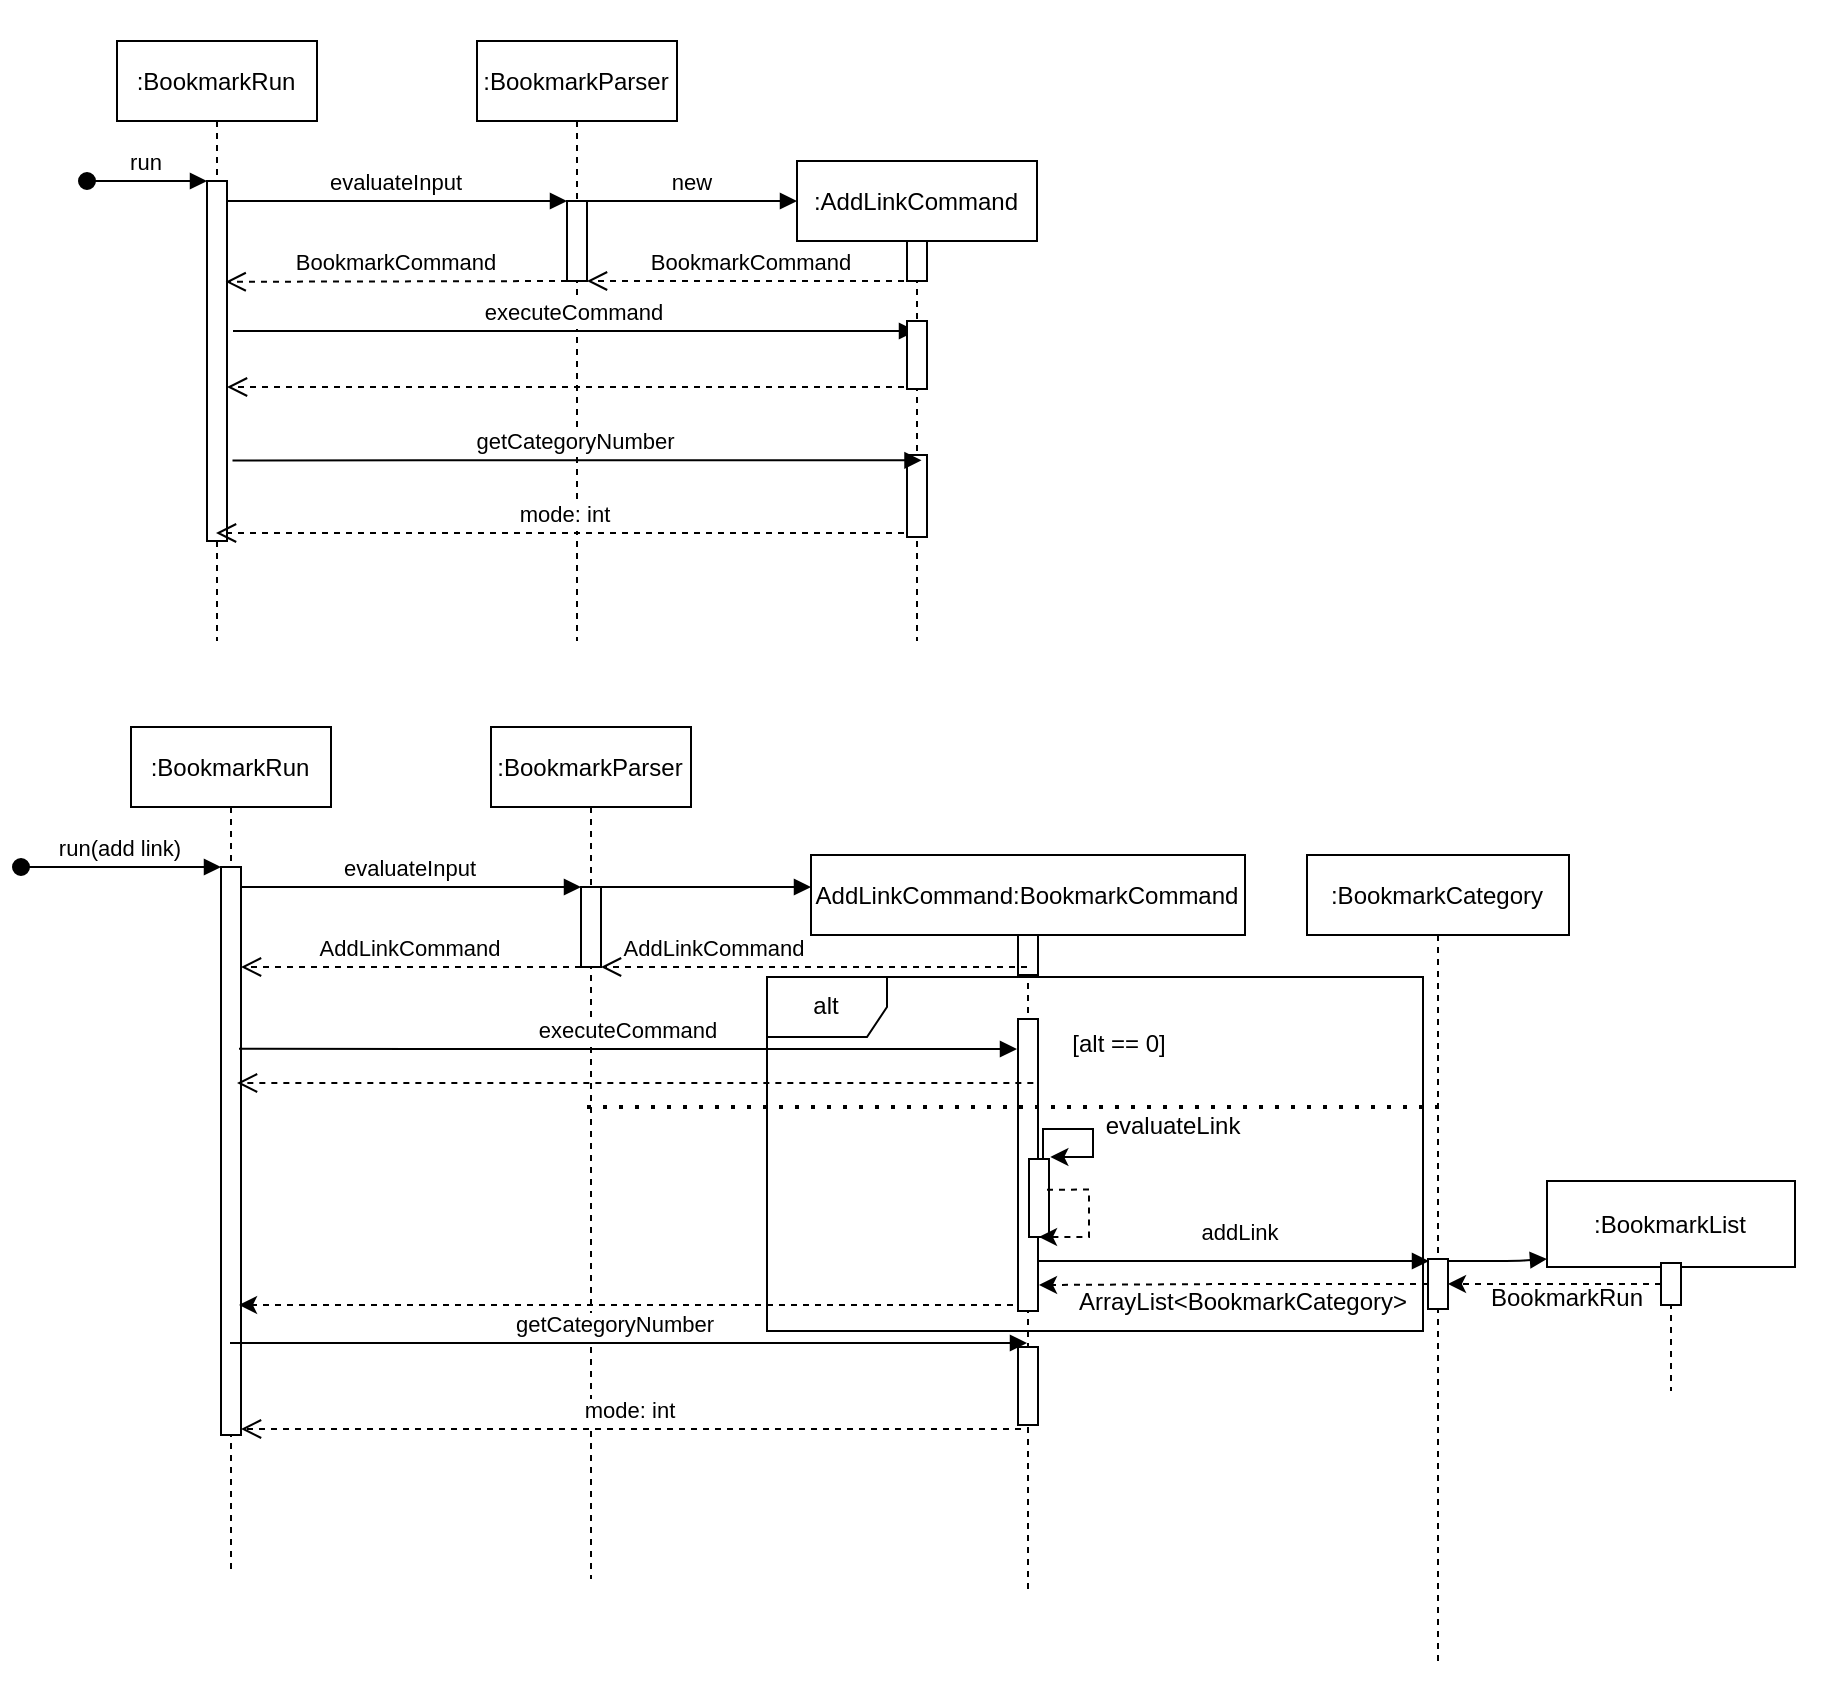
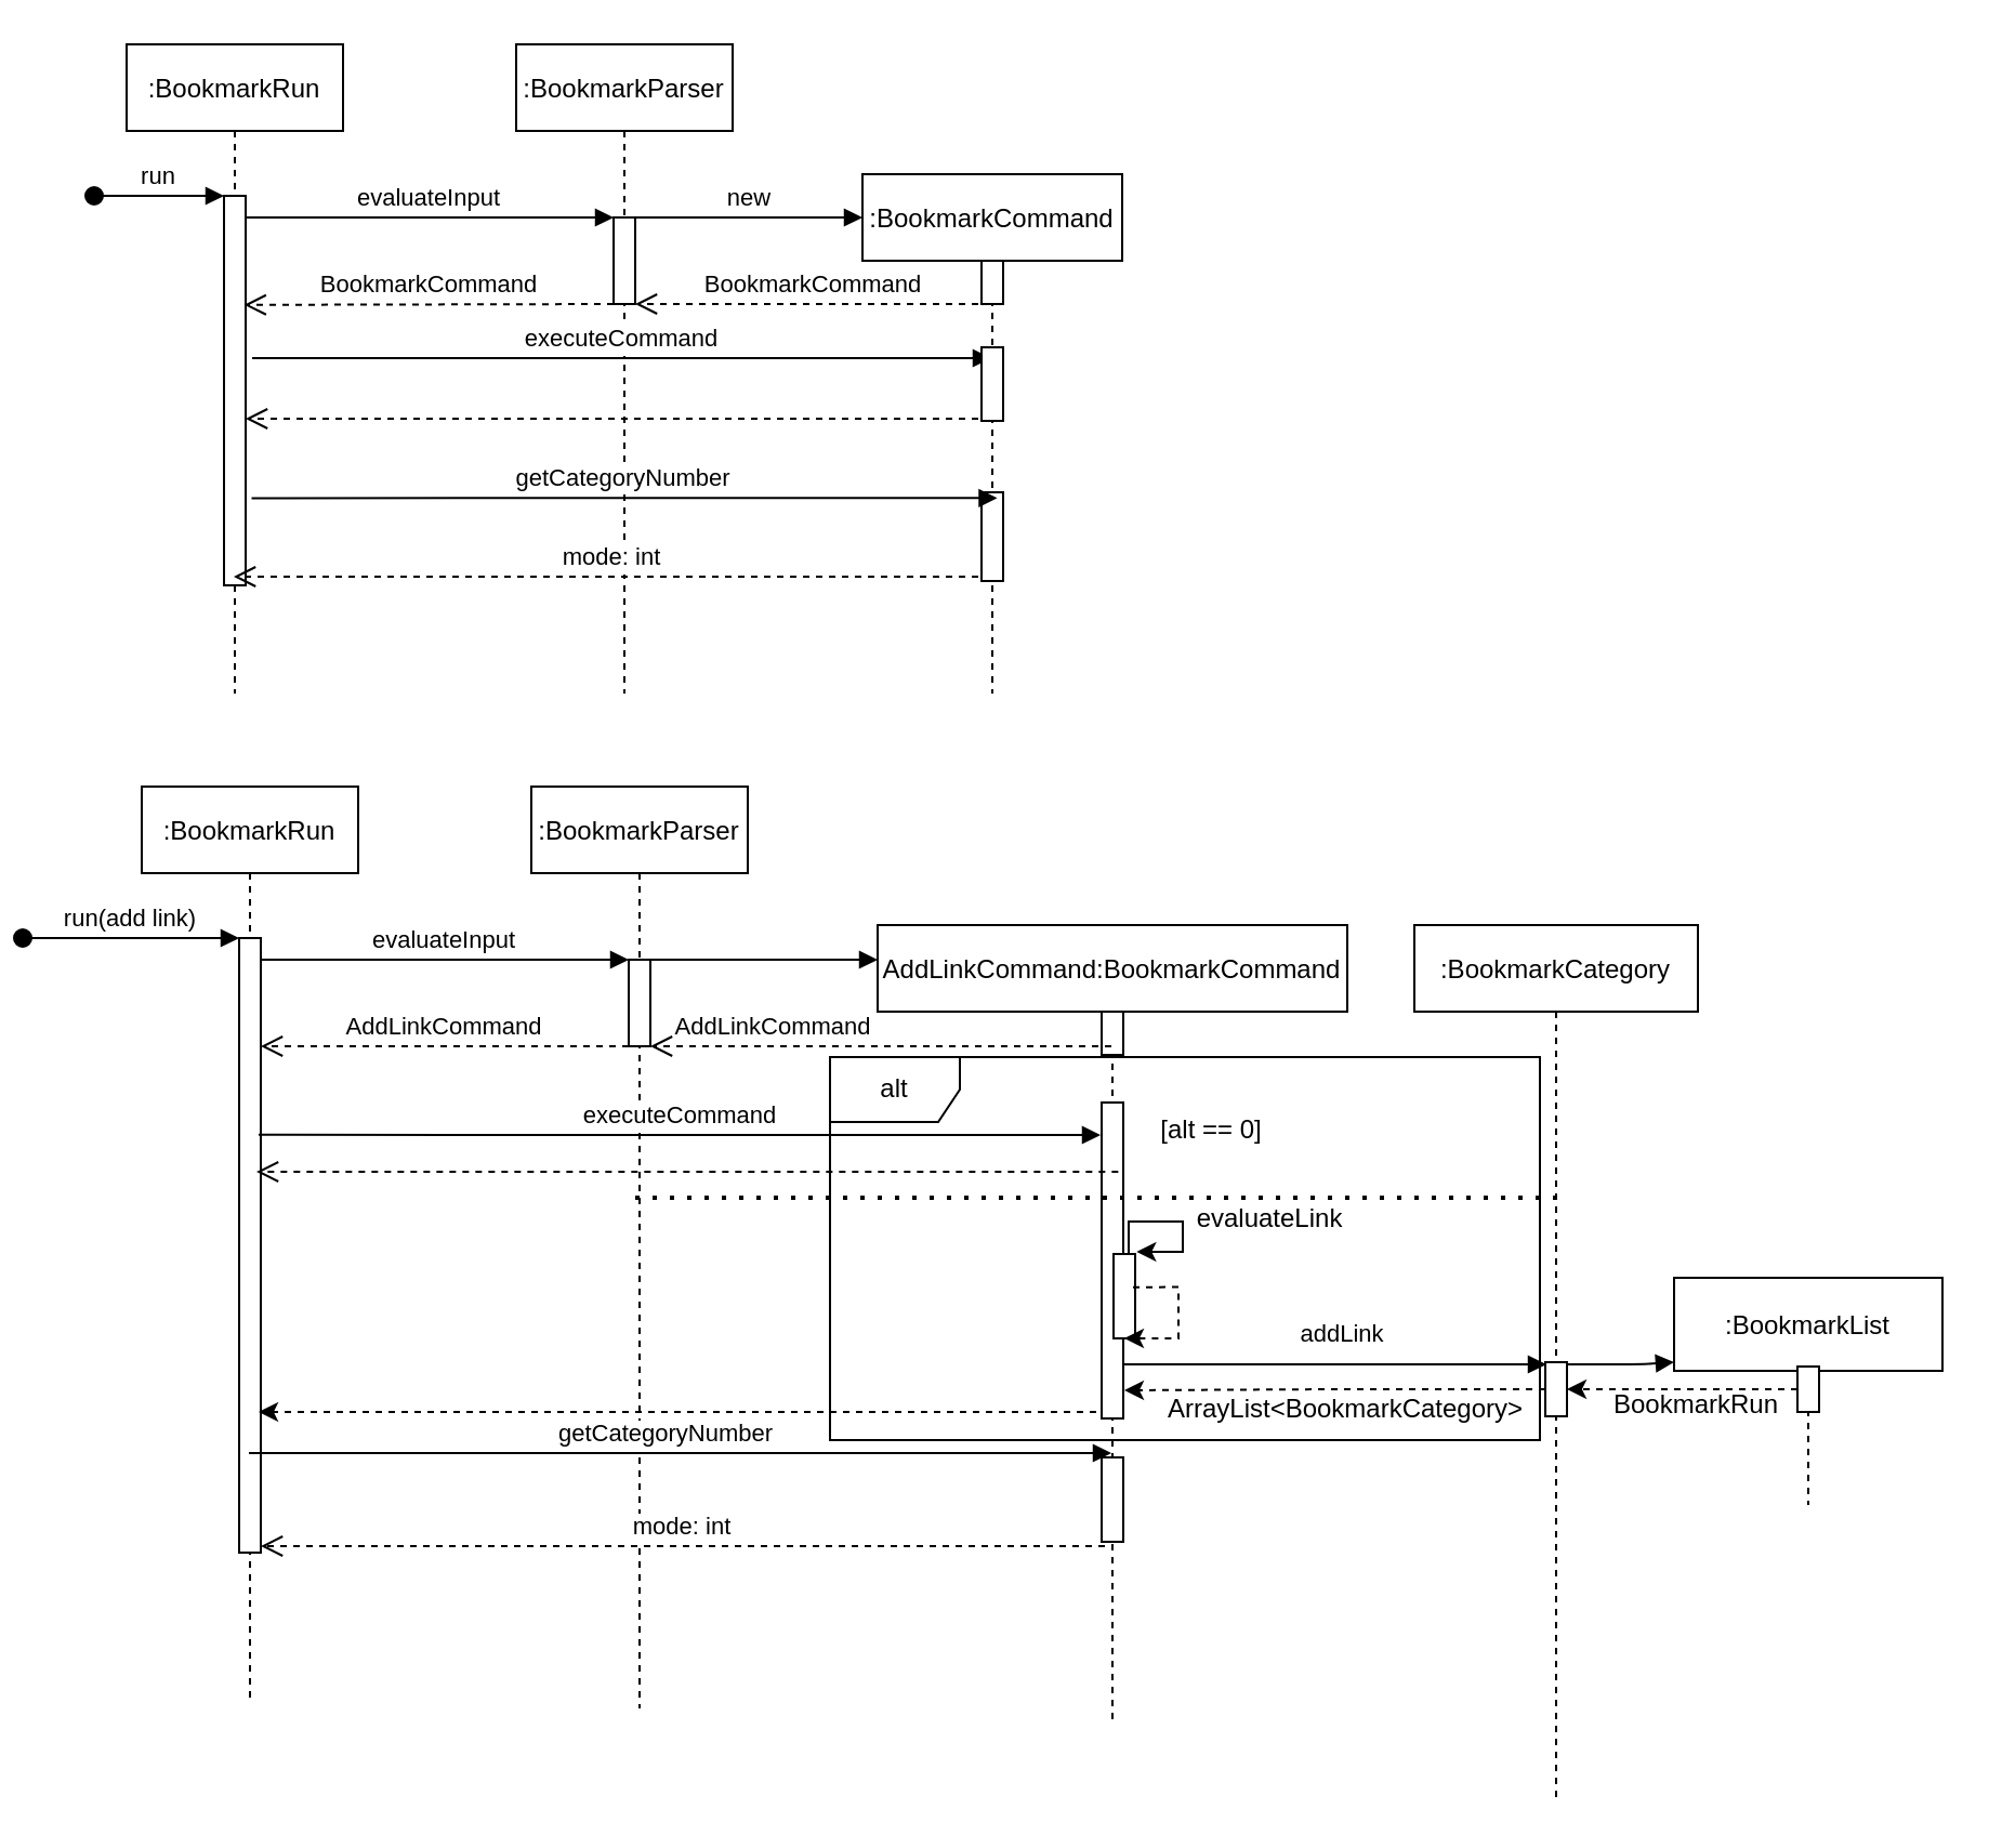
- <mxCell id="11" value=":AddLinkCommand" style="shape=umlLifeline;perimeter=lifelinePerimeter;container=1;collapsible=0;recursiveResize=0;rounded=0;shadow=0;strokeWidth=1;" parent="1" vertex="1"><mxGeometry x="360" y="80" width="120" height="240" as="geometry" /></mxCell>
+ <mxCell id="11" value=":BookmarkCommand" style="shape=umlLifeline;perimeter=lifelinePerimeter;container=1;collapsible=0;recursiveResize=0;rounded=0;shadow=0;strokeWidth=1;" parent="1" vertex="1"><mxGeometry x="360" y="80" width="120" height="240" as="geometry" /></mxCell>
